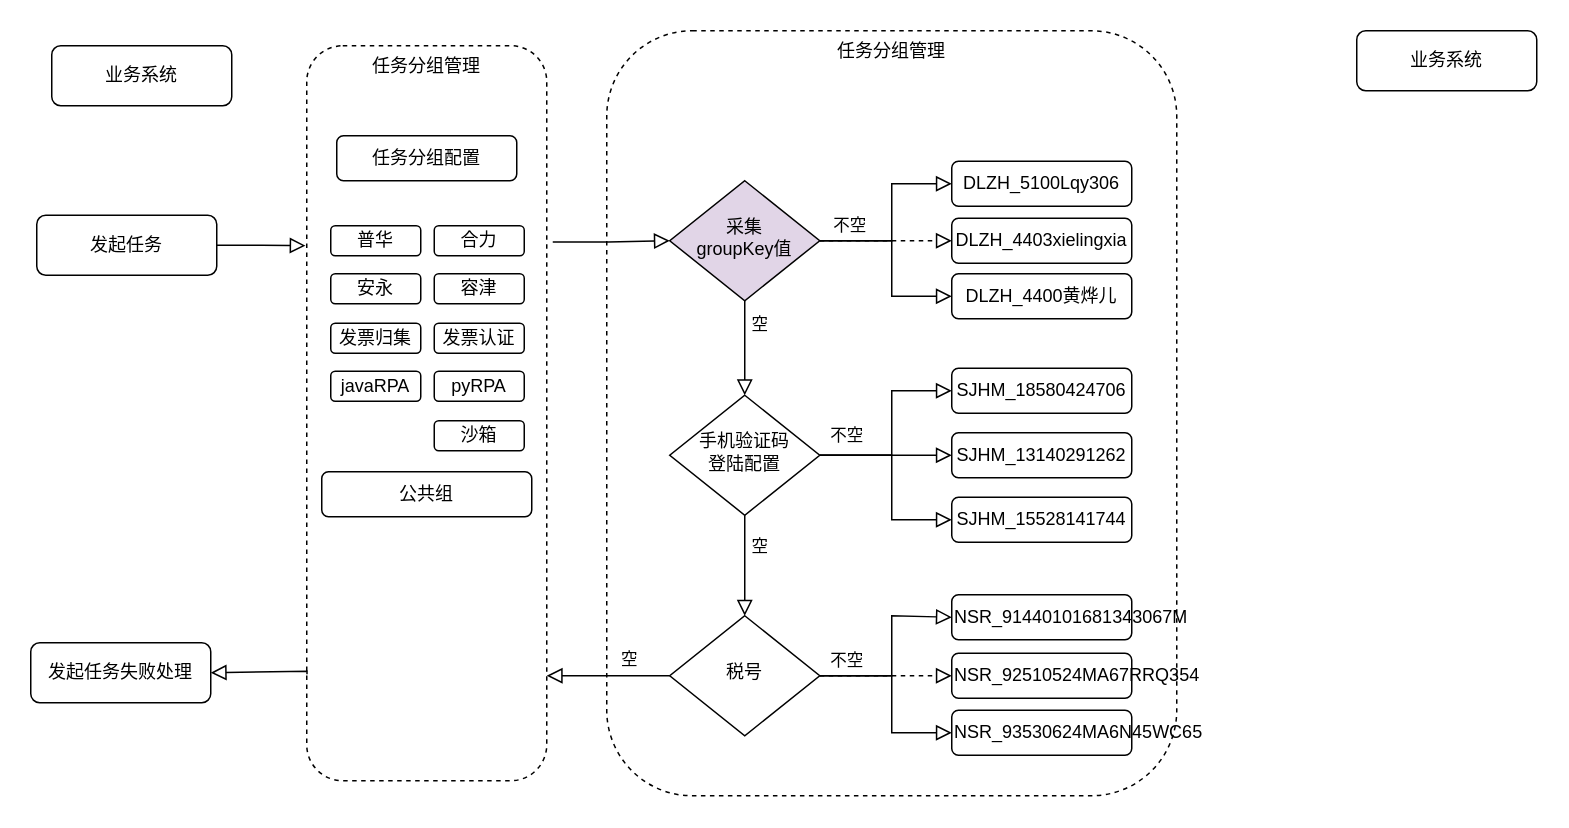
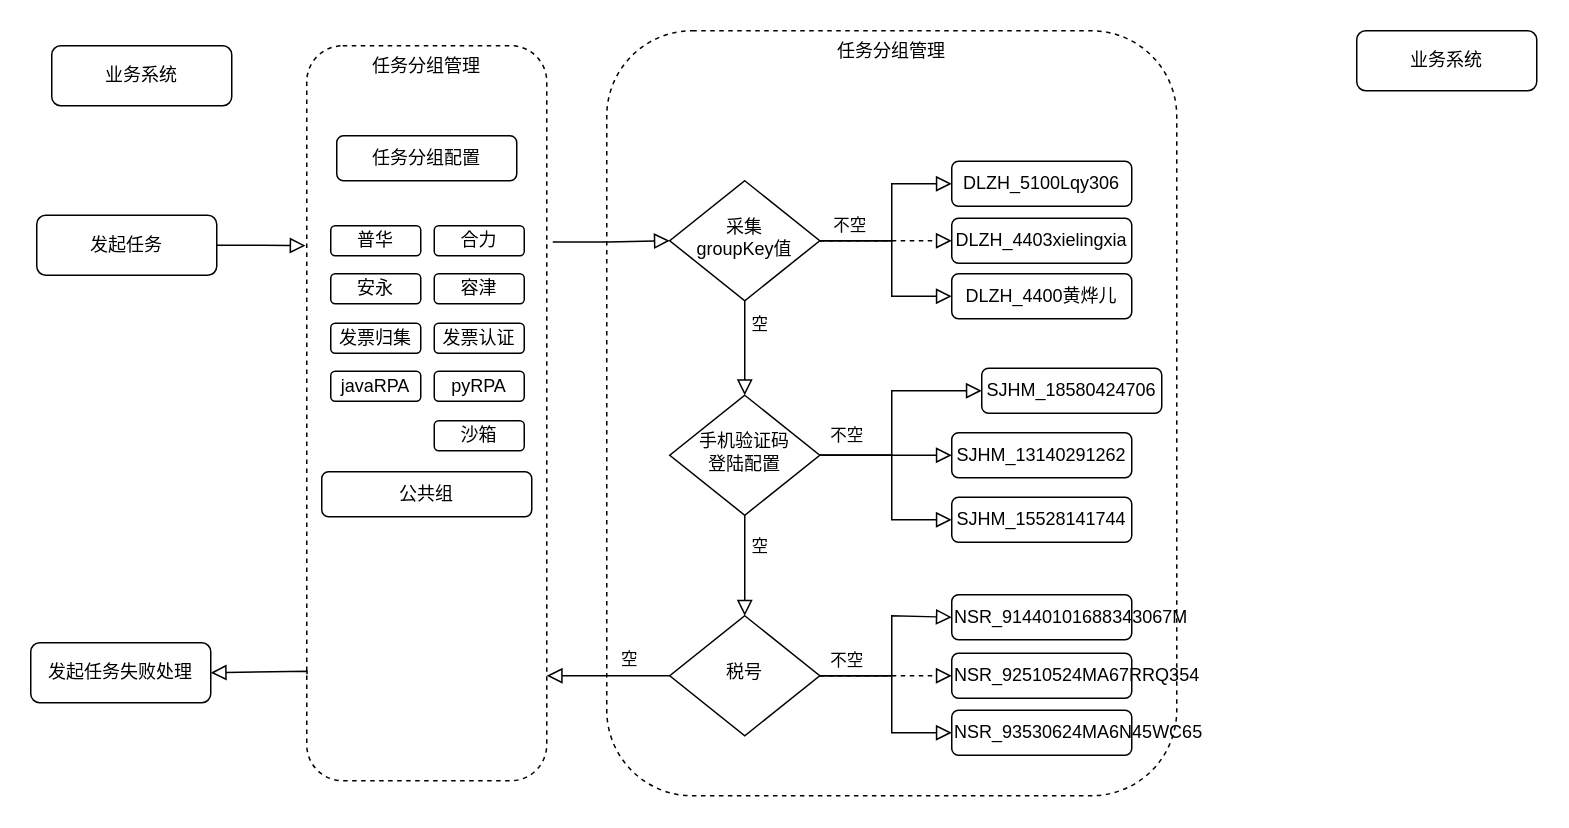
- <mxCell id="8" value="采集&lt;br&gt;groupKey值" style="rhombus;whiteSpace=wrap;html=1;shadow=0;fontFamily=Helvetica;fontSize=12;align=center;strokeWidth=1;spacing=6;spacingTop=-4;fillColor=#e1d5e7;" parent="1" vertex="1"><mxGeometry x="446" y="120" width="100" height="80" as="geometry" /></mxCell>
+ <mxCell id="8" value="采集&lt;br&gt;groupKey值" style="rhombus;whiteSpace=wrap;html=1;shadow=0;fontFamily=Helvetica;fontSize=12;align=center;strokeWidth=1;spacing=6;spacingTop=-4;" parent="1" vertex="1"><mxGeometry x="446" y="120" width="100" height="80" as="geometry" /></mxCell>
- <mxCell id="39" value="SJHM_18580424706" style="rounded=1;whiteSpace=wrap;html=1;fontSize=12;glass=0;strokeWidth=1;shadow=0;" vertex="1" parent="1"><mxGeometry x="634" y="245.02" width="120" height="30" as="geometry" /></mxCell>
+ <mxCell id="39" value="SJHM_18580424706" style="rounded=1;whiteSpace=wrap;html=1;fontSize=12;glass=0;strokeWidth=1;shadow=0;" vertex="1" parent="1"><mxGeometry x="654" y="245.02" width="120" height="30" as="geometry" /></mxCell>
- <mxCell id="43" value="NSR_91440101681343067M" style="rounded=1;whiteSpace=wrap;html=1;fontSize=12;glass=0;strokeWidth=1;shadow=0;align=left;" vertex="1" parent="1"><mxGeometry x="634" y="396" width="120" height="30" as="geometry" /></mxCell>
+ <mxCell id="43" value="NSR_91440101688343067M" style="rounded=1;whiteSpace=wrap;html=1;fontSize=12;glass=0;strokeWidth=1;shadow=0;align=left;" vertex="1" parent="1"><mxGeometry x="634" y="396" width="120" height="30" as="geometry" /></mxCell>
